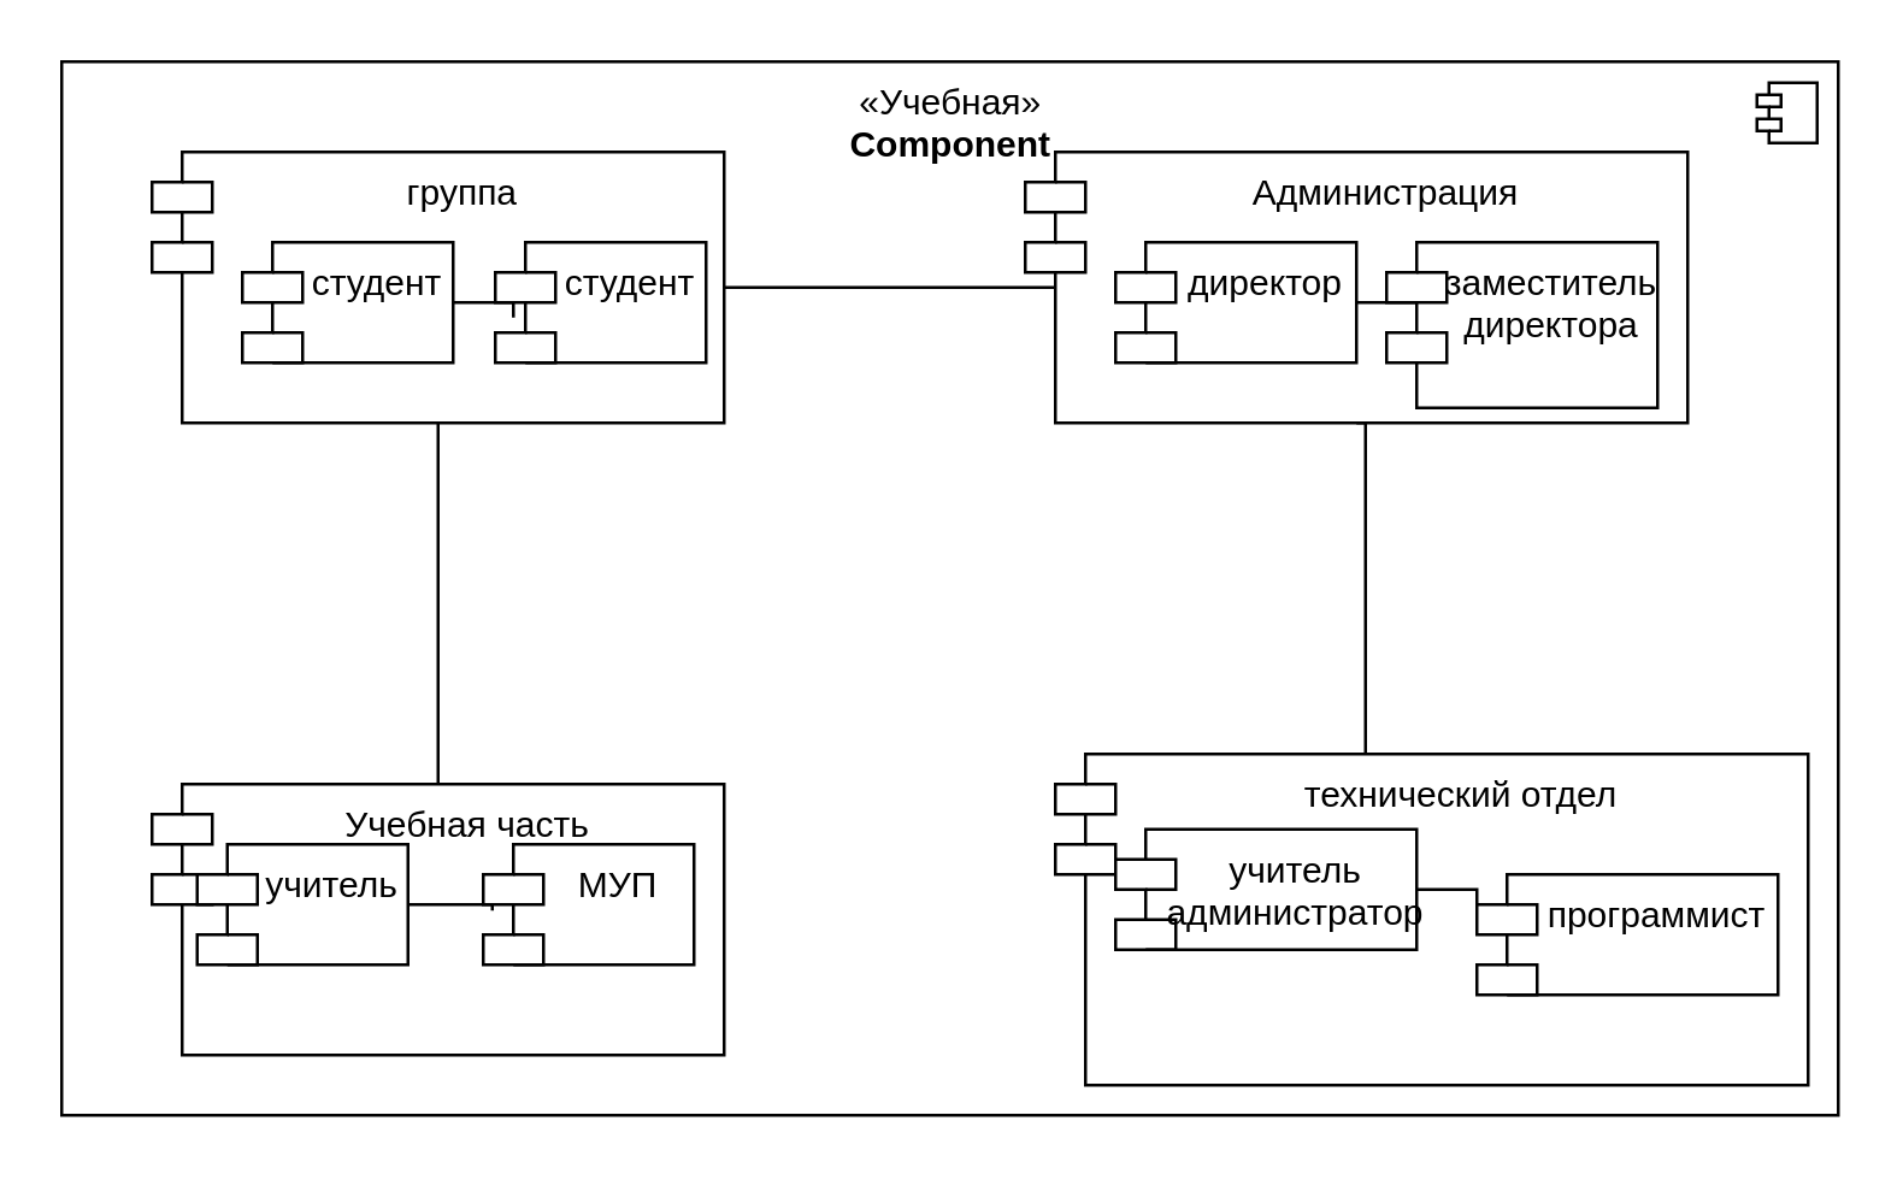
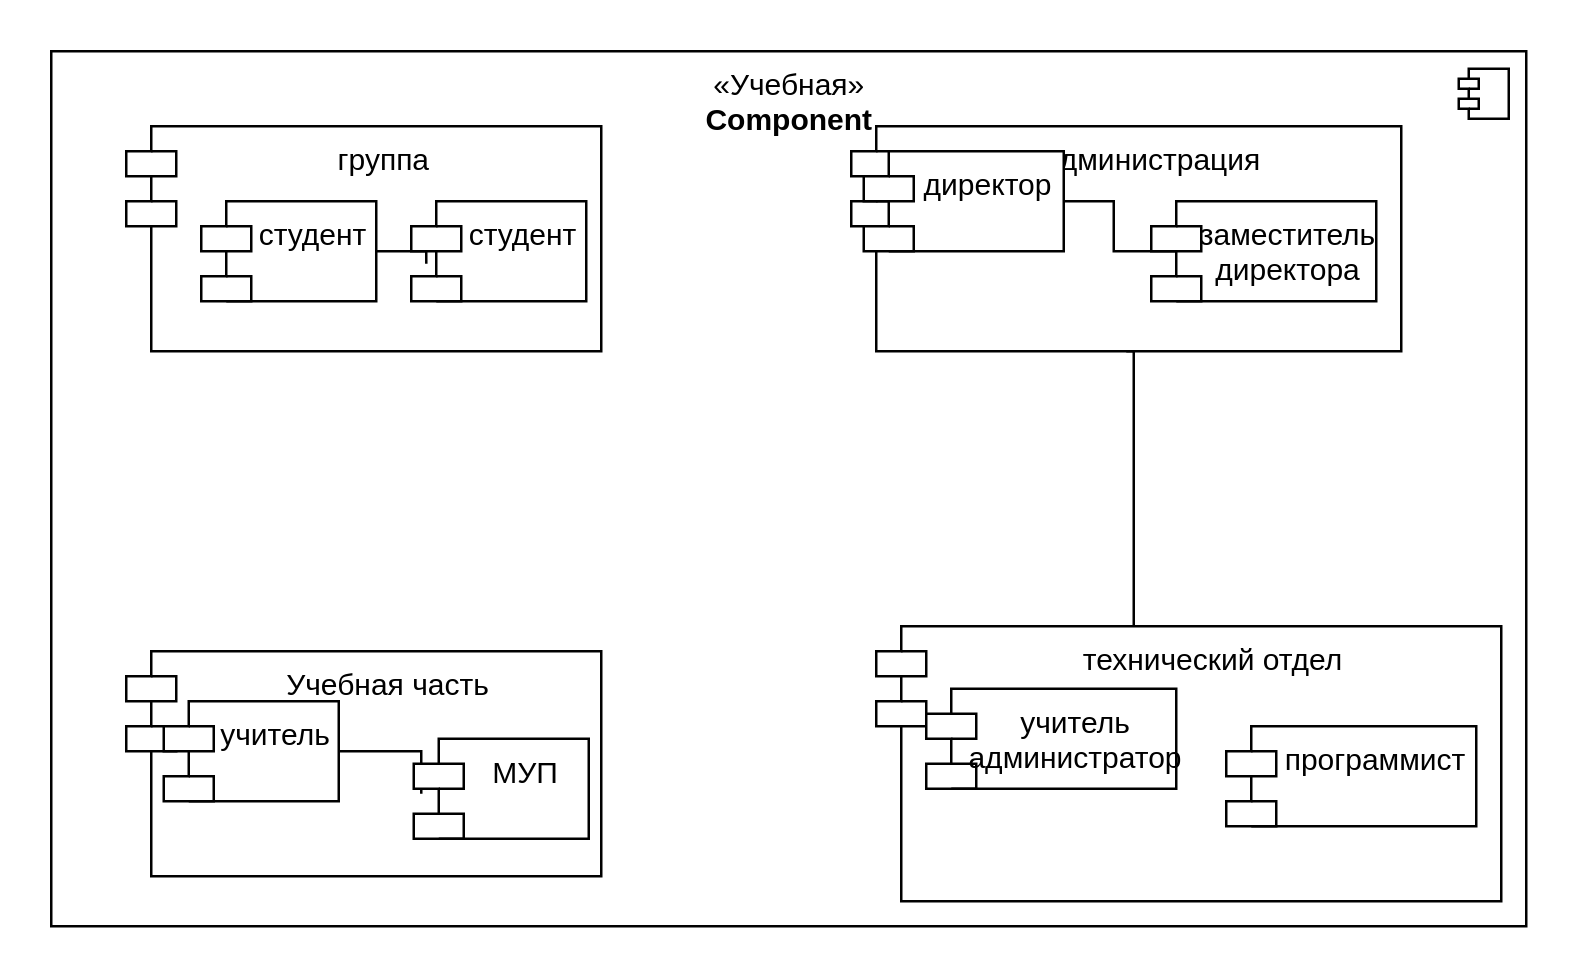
- <mxCell id="4" style="edgeStyle=orthogonalEdgeStyle;rounded=0;orthogonalLoop=1;jettySize=auto;html=1;exitX=1;exitY=0.5;exitDx=0;exitDy=0;entryX=0;entryY=0.5;entryDx=10;entryDy=0;entryPerimeter=0;endArrow=none;endFill=0;" edge="1" parent="1" source="6" target="8"><mxGeometry relative="1" as="geometry" /></mxCell>
- <mxCell id="14" value="директор" style="shape=module;align=left;spacingLeft=20;align=center;verticalAlign=top;" vertex="1" parent="1"><mxGeometry x="370" y="80" width="80" height="40" as="geometry" /></mxCell>
+ <mxCell id="14" value="директор" style="shape=module;align=left;spacingLeft=20;align=center;verticalAlign=top;" vertex="1" parent="1"><mxGeometry x="345" y="60" width="80" height="40" as="geometry" /></mxCell>
- <mxCell id="15" value="заместитель&#10;директора" style="shape=module;align=left;spacingLeft=20;align=center;verticalAlign=top;" vertex="1" parent="1"><mxGeometry x="460" y="80" width="90" height="55" as="geometry" /></mxCell>
+ <mxCell id="15" value="заместитель&#10;директора" style="shape=module;align=left;spacingLeft=20;align=center;verticalAlign=top;" vertex="1" parent="1"><mxGeometry x="460" y="80" width="90" height="40" as="geometry" /></mxCell>
- <mxCell id="5" style="edgeStyle=orthogonalEdgeStyle;rounded=0;orthogonalLoop=1;jettySize=auto;html=1;exitX=0.5;exitY=1;exitDx=0;exitDy=0;entryX=0;entryY=0.75;entryDx=10;entryDy=0;entryPerimeter=0;endArrow=none;endFill=0;" edge="1" parent="1" source="6" target="12"><mxGeometry relative="1" as="geometry"><Array as="points"><mxPoint x="145" y="310" /><mxPoint x="215" y="310" /></Array></mxGeometry></mxCell>
- <mxCell id="20" style="edgeStyle=orthogonalEdgeStyle;rounded=0;orthogonalLoop=1;jettySize=auto;html=1;exitX=1;exitY=0.5;exitDx=0;exitDy=0;entryX=0;entryY=0;entryDx=0;entryDy=15;entryPerimeter=0;endArrow=none;endFill=0;" edge="1" parent="1" source="21" target="22"><mxGeometry relative="1" as="geometry" /></mxCell>
- <mxCell id="19" value="МУП" style="shape=module;align=left;spacingLeft=20;align=center;verticalAlign=top;" vertex="1" parent="1"><mxGeometry x="160" y="280" width="70" height="40" as="geometry" /></mxCell>
+ <mxCell id="19" value="МУП" style="shape=module;align=left;spacingLeft=20;align=center;verticalAlign=top;" vertex="1" parent="1"><mxGeometry x="165" y="295" width="70" height="40" as="geometry" /></mxCell>
